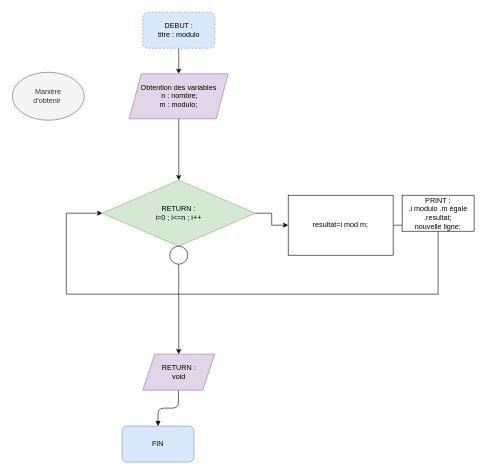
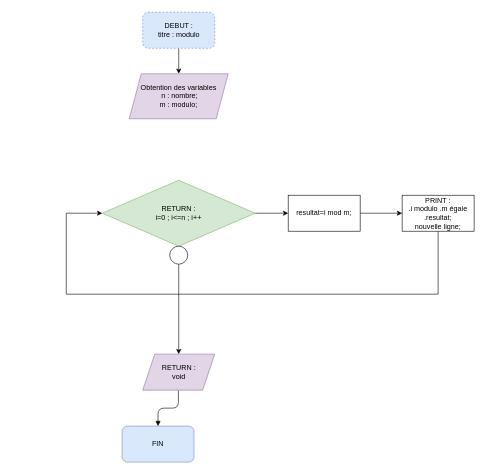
- <mxCell id="4" value="Manière &lt;br&gt;d'obtenir&amp;nbsp;" style="ellipse;whiteSpace=wrap;html=1;fillColor=#f5f5f5;strokeColor=#666666;fontColor=#333333;" parent="1" vertex="1"><mxGeometry x="20" y="120" width="120" height="80" as="geometry" /></mxCell>
- <mxCell id="13" style="edgeStyle=orthogonalEdgeStyle;rounded=0;orthogonalLoop=1;jettySize=auto;html=1;entryX=0.5;entryY=0;entryDx=0;entryDy=0;" edge="1" parent="1" source="5" target="7"><mxGeometry relative="1" as="geometry"><mxPoint x="297.5" y="77.5" as="sourcePoint" /><mxPoint x="298" y="137.5" as="targetPoint" /></mxGeometry></mxCell>
- <mxCell id="15" value="resultat=i mod m;" style="rounded=0;whiteSpace=wrap;html=1;" vertex="1" parent="1"><mxGeometry x="480" y="325" width="175" height="100" as="geometry" /></mxCell>
+ <mxCell id="15" value="resultat=i mod m;" style="rounded=0;whiteSpace=wrap;html=1;" vertex="1" parent="1"><mxGeometry x="480" y="325" width="120" height="60" as="geometry" /></mxCell>
